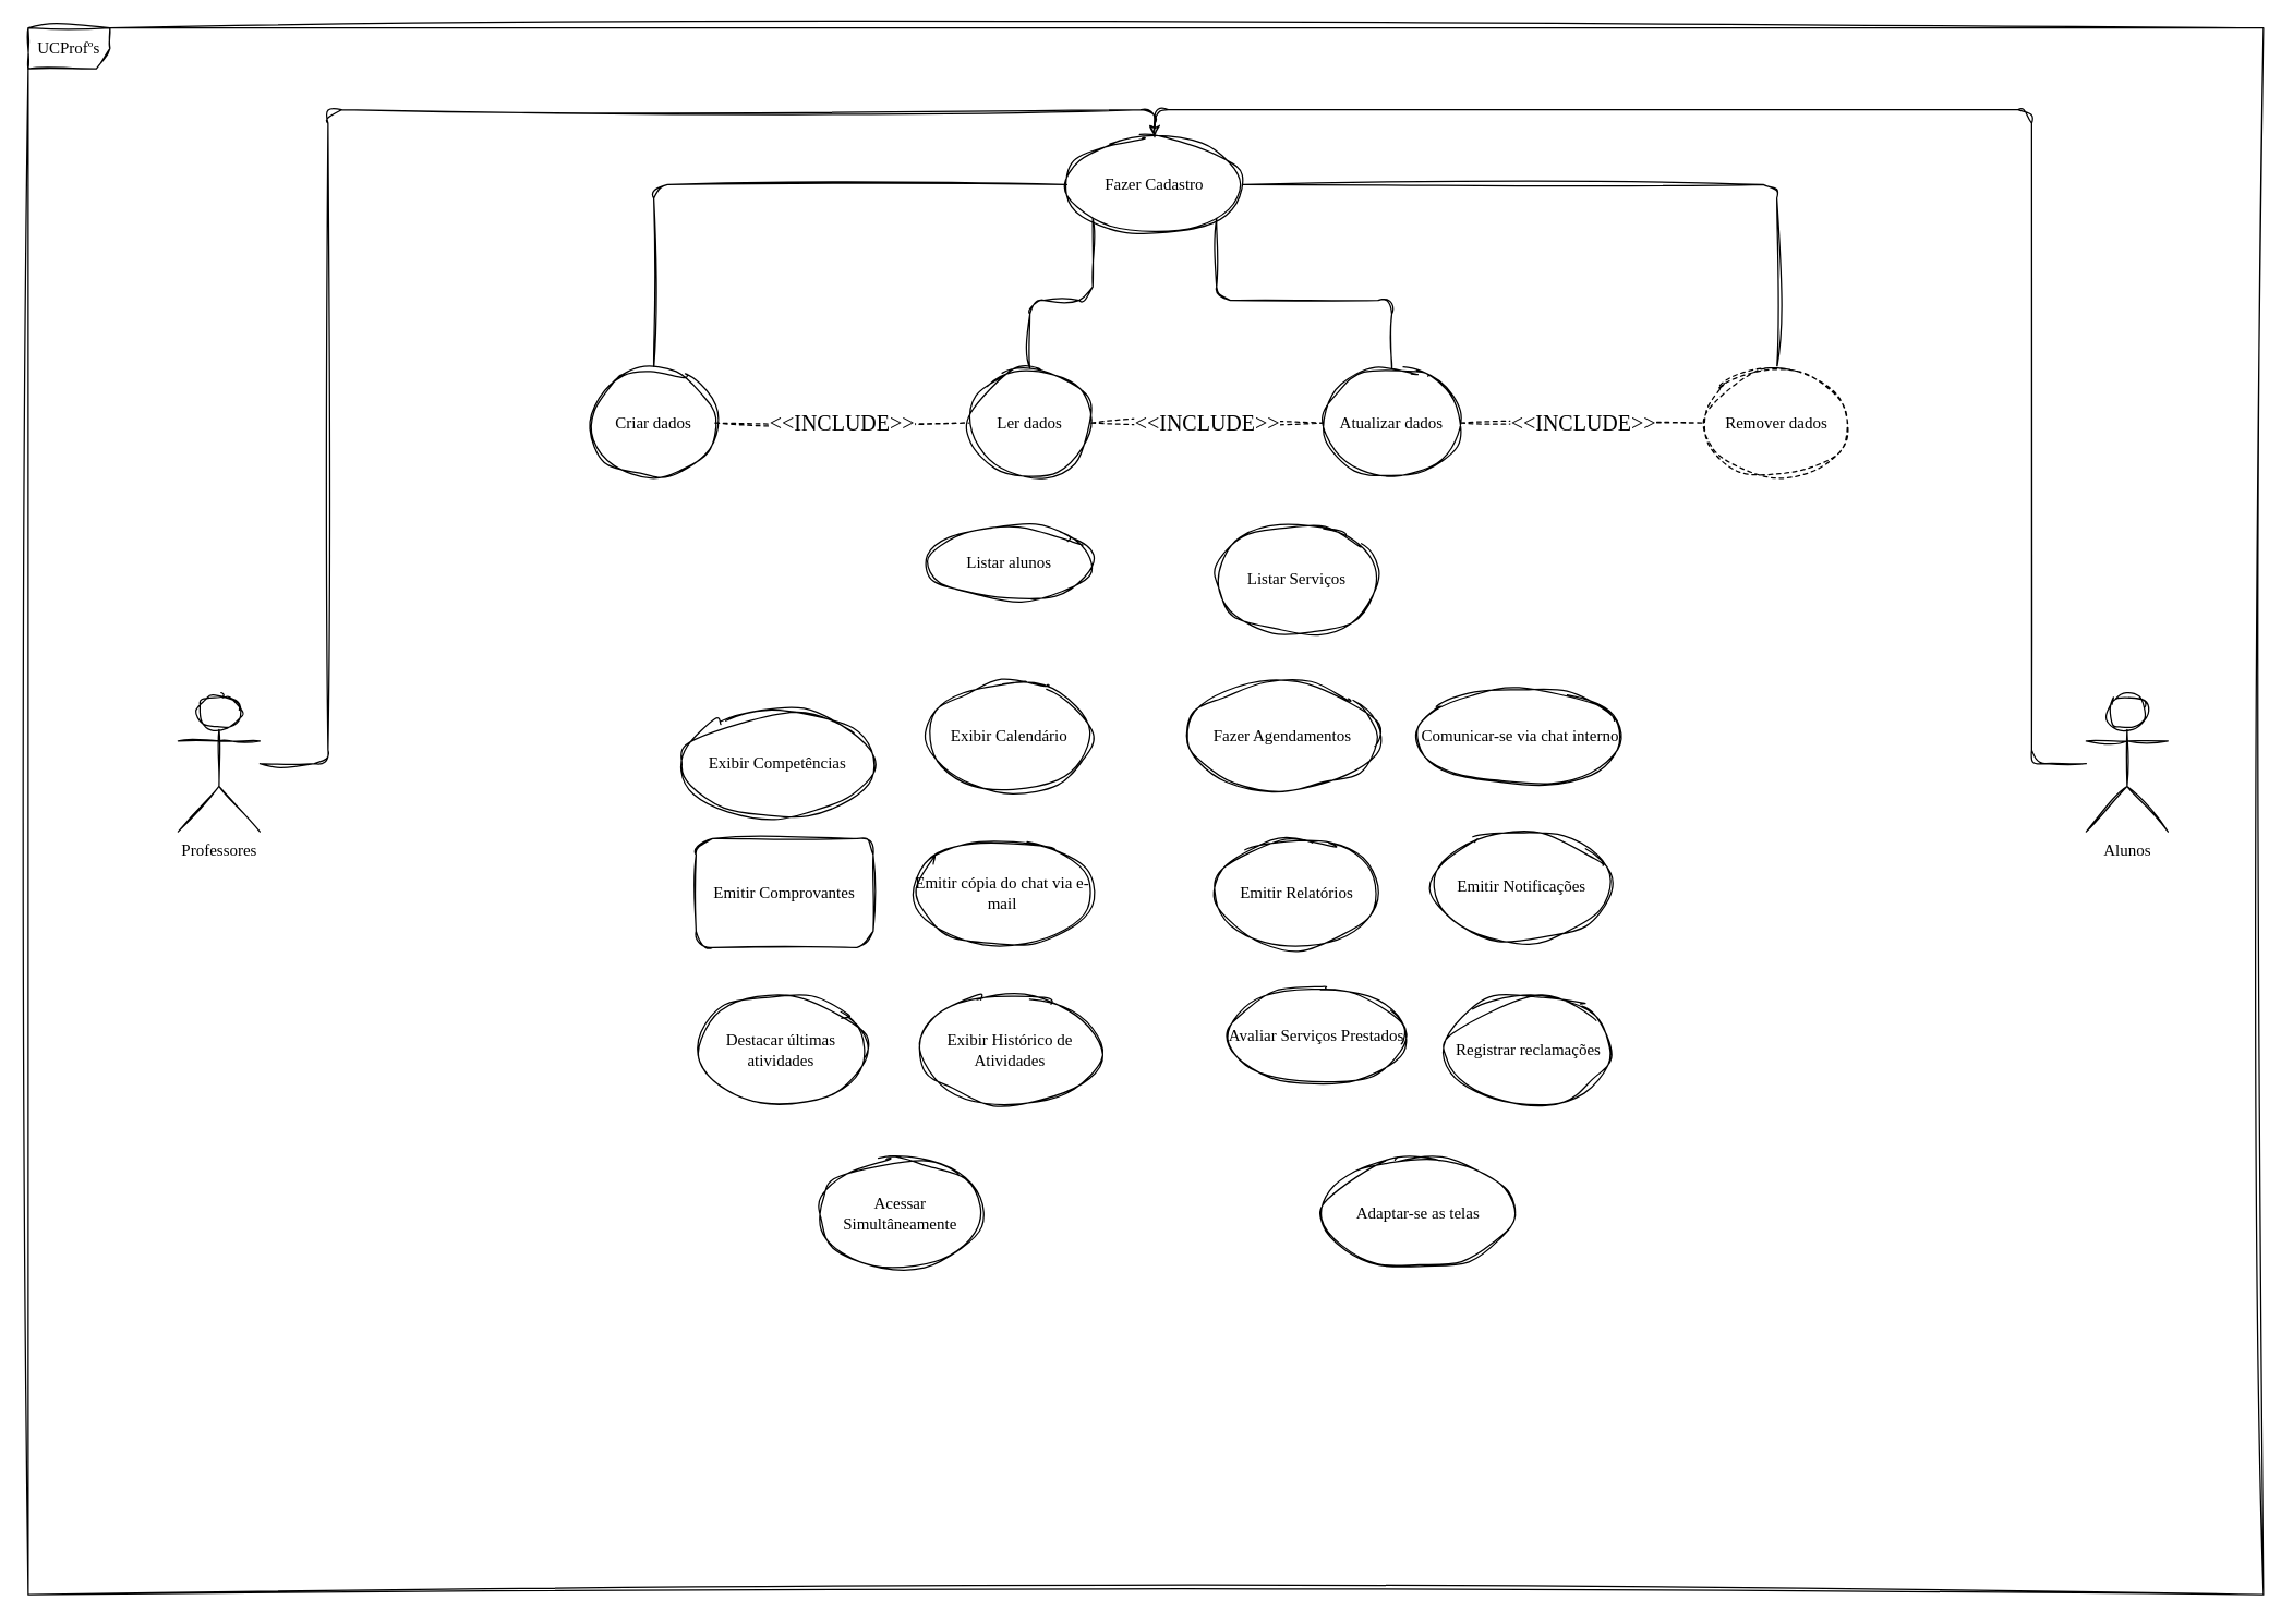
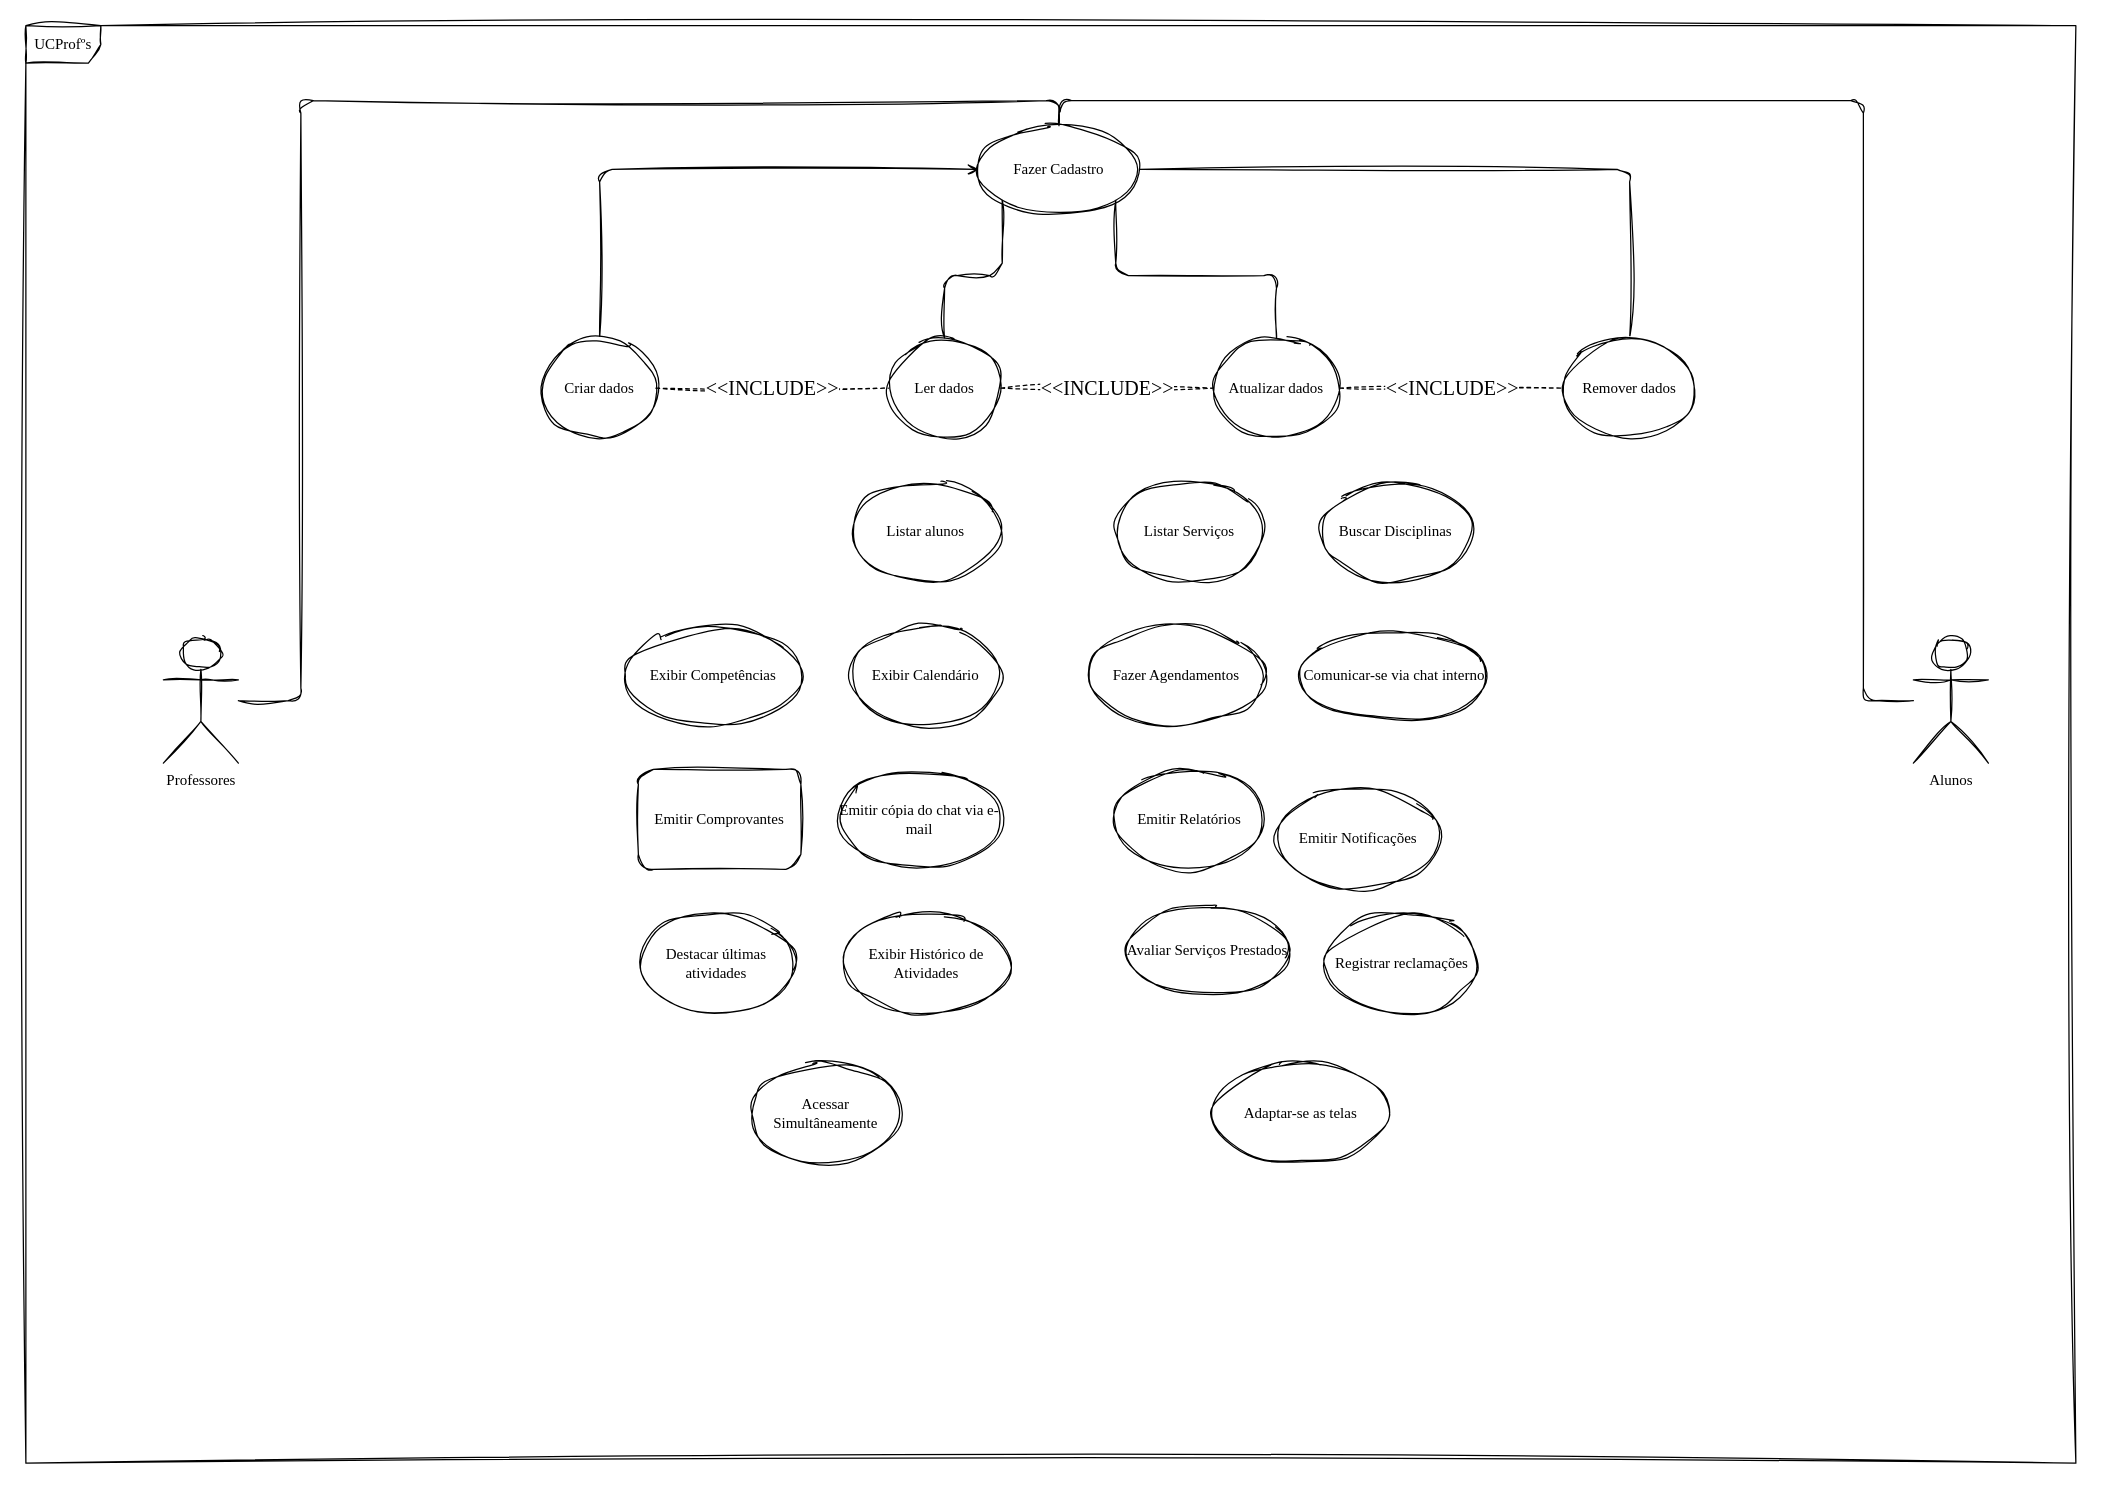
- <mxCell id="4" style="edgeStyle=orthogonalEdgeStyle;rounded=1;orthogonalLoop=1;jettySize=auto;html=1;entryX=0.5;entryY=0;entryDx=0;entryDy=0;endArrow=classic;endFill=0;sketch=1;curveFitting=1;jiggle=2;" edge="1" parent="1" source="32" target="5"><mxGeometry relative="1" as="geometry"><Array as="points"><mxPoint x="1490" y="560" /><mxPoint x="1490" y="80" /><mxPoint x="847" y="80" /></Array></mxGeometry></mxCell>
+ <mxCell id="4" style="edgeStyle=orthogonalEdgeStyle;rounded=1;orthogonalLoop=1;jettySize=auto;html=1;entryX=0.5;entryY=0;entryDx=0;entryDy=0;endArrow=none;endFill=0;sketch=1;curveFitting=1;jiggle=2;" edge="1" parent="1" source="32" target="5"><mxGeometry relative="1" as="geometry"><Array as="points"><mxPoint x="1490" y="560" /><mxPoint x="1490" y="80" /><mxPoint x="847" y="80" /></Array></mxGeometry></mxCell>
- <mxCell id="29" style="edgeStyle=orthogonalEdgeStyle;rounded=1;orthogonalLoop=1;jettySize=auto;html=1;exitX=0.5;exitY=0;exitDx=0;exitDy=0;entryX=0;entryY=0.5;entryDx=0;entryDy=0;endArrow=none;endFill=0;sketch=1;curveFitting=1;jiggle=2;" edge="1" parent="1" source="30" target="5"><mxGeometry relative="1" as="geometry" /></mxCell>
+ <mxCell id="29" style="edgeStyle=orthogonalEdgeStyle;rounded=1;orthogonalLoop=1;jettySize=auto;html=1;exitX=0.5;exitY=0;exitDx=0;exitDy=0;entryX=0;entryY=0.5;entryDx=0;entryDy=0;endArrow=open;endFill=0;sketch=1;curveFitting=1;jiggle=2;" edge="1" parent="1" source="30" target="5"><mxGeometry relative="1" as="geometry" /></mxCell>
- <mxCell id="28" value="Remover dados" style="ellipse;whiteSpace=wrap;html=1;fontFamily=Architects Daughter;rounded=1;sketch=1;curveFitting=1;jiggle=2;fontSource=https%3A%2F%2Ffonts.googleapis.com%2Fcss%3Ffamily%3DArchitects%2BDaughter;dashed=1;" vertex="1" parent="1"><mxGeometry x="1250" y="270" width="106" height="80" as="geometry" /></mxCell>
+ <mxCell id="28" value="Remover dados" style="ellipse;whiteSpace=wrap;html=1;fontFamily=Architects Daughter;rounded=1;sketch=1;curveFitting=1;jiggle=2;fontSource=https%3A%2F%2Ffonts.googleapis.com%2Fcss%3Ffamily%3DArchitects%2BDaughter;" vertex="1" parent="1"><mxGeometry x="1250" y="270" width="106" height="80" as="geometry" /></mxCell>
- <mxCell id="19" value="Listar alunos" style="ellipse;whiteSpace=wrap;html=1;fontFamily=Architects Daughter;rounded=1;sketch=1;curveFitting=1;jiggle=2;fontSource=https%3A%2F%2Ffonts.googleapis.com%2Fcss%3Ffamily%3DArchitects%2BDaughter;" vertex="1" parent="1"><mxGeometry x="680" y="385" width="120" height="55" as="geometry" /></mxCell>
+ <mxCell id="19" value="Listar alunos" style="ellipse;whiteSpace=wrap;html=1;fontFamily=Architects Daughter;rounded=1;sketch=1;curveFitting=1;jiggle=2;fontSource=https%3A%2F%2Ffonts.googleapis.com%2Fcss%3Ffamily%3DArchitects%2BDaughter;" vertex="1" parent="1"><mxGeometry x="680" y="385" width="120" height="80" as="geometry" /></mxCell>
+ <mxCell id="14" value="Buscar Disciplinas" style="ellipse;whiteSpace=wrap;html=1;fontFamily=Architects Daughter;rounded=1;sketch=1;curveFitting=1;jiggle=2;fontSource=https%3A%2F%2Ffonts.googleapis.com%2Fcss%3Ffamily%3DArchitects%2BDaughter;" vertex="1" parent="1"><mxGeometry x="1056" y="385" width="120" height="80" as="geometry" /></mxCell>
- <mxCell id="9" value="Exibir Competências" style="ellipse;whiteSpace=wrap;html=1;fontFamily=Architects Daughter;rounded=1;sketch=1;curveFitting=1;jiggle=2;fontSource=https%3A%2F%2Ffonts.googleapis.com%2Fcss%3Ffamily%3DArchitects%2BDaughter;" vertex="1" parent="1"><mxGeometry x="500" y="520" width="140" height="80" as="geometry" /></mxCell>
+ <mxCell id="9" value="Exibir Competências" style="ellipse;whiteSpace=wrap;html=1;fontFamily=Architects Daughter;rounded=1;sketch=1;curveFitting=1;jiggle=2;fontSource=https%3A%2F%2Ffonts.googleapis.com%2Fcss%3Ffamily%3DArchitects%2BDaughter;" vertex="1" parent="1"><mxGeometry x="500" y="500" width="140" height="80" as="geometry" /></mxCell>
- <mxCell id="15" value="Emitir Notificações" style="ellipse;whiteSpace=wrap;html=1;fontFamily=Architects Daughter;rounded=1;sketch=1;curveFitting=1;jiggle=2;fontSource=https%3A%2F%2Ffonts.googleapis.com%2Fcss%3Ffamily%3DArchitects%2BDaughter;" vertex="1" parent="1"><mxGeometry x="1050" y="610" width="132" height="80" as="geometry" /></mxCell>
+ <mxCell id="15" value="Emitir Notificações" style="ellipse;whiteSpace=wrap;html=1;fontFamily=Architects Daughter;rounded=1;sketch=1;curveFitting=1;jiggle=2;fontSource=https%3A%2F%2Ffonts.googleapis.com%2Fcss%3Ffamily%3DArchitects%2BDaughter;" vertex="1" parent="1"><mxGeometry x="1020" y="630" width="132" height="80" as="geometry" /></mxCell>
